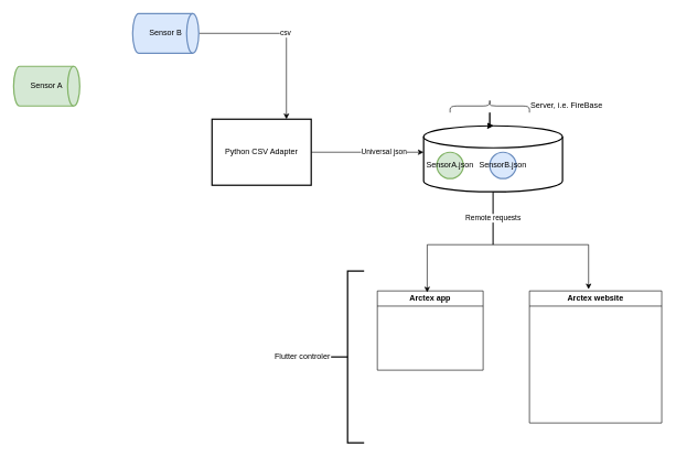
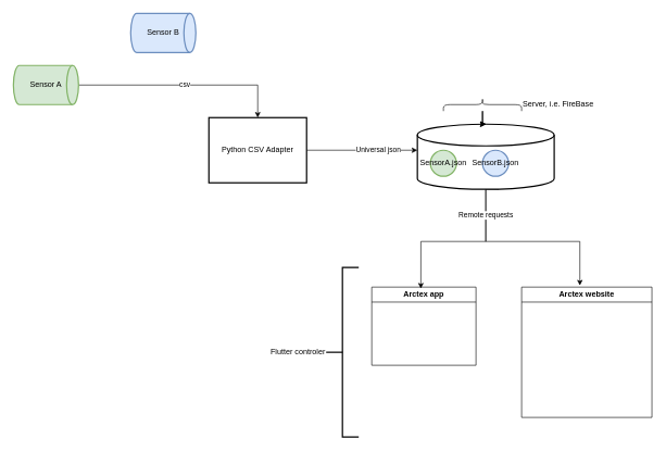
- <mxCell id="7" value="csv" style="edgeStyle=orthogonalEdgeStyle;rounded=0;orthogonalLoop=1;jettySize=auto;html=1;entryX=0.75;entryY=0;entryDx=0;entryDy=0;" parent="1" source="8" target="4" edge="1"><mxGeometry relative="1" as="geometry" /></mxCell>
+ <mxCell id="5" value="csv" style="edgeStyle=orthogonalEdgeStyle;rounded=0;orthogonalLoop=1;jettySize=auto;html=1;" parent="1" source="6" target="4" edge="1"><mxGeometry relative="1" as="geometry"><mxPoint x="370" y="180" as="targetPoint" /></mxGeometry></mxCell>
